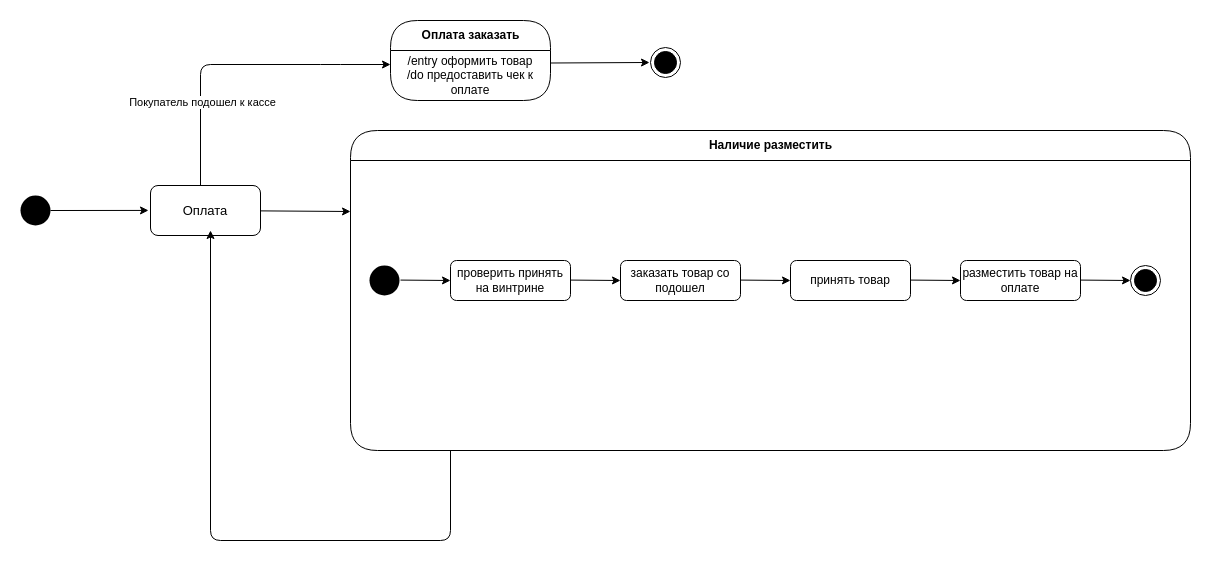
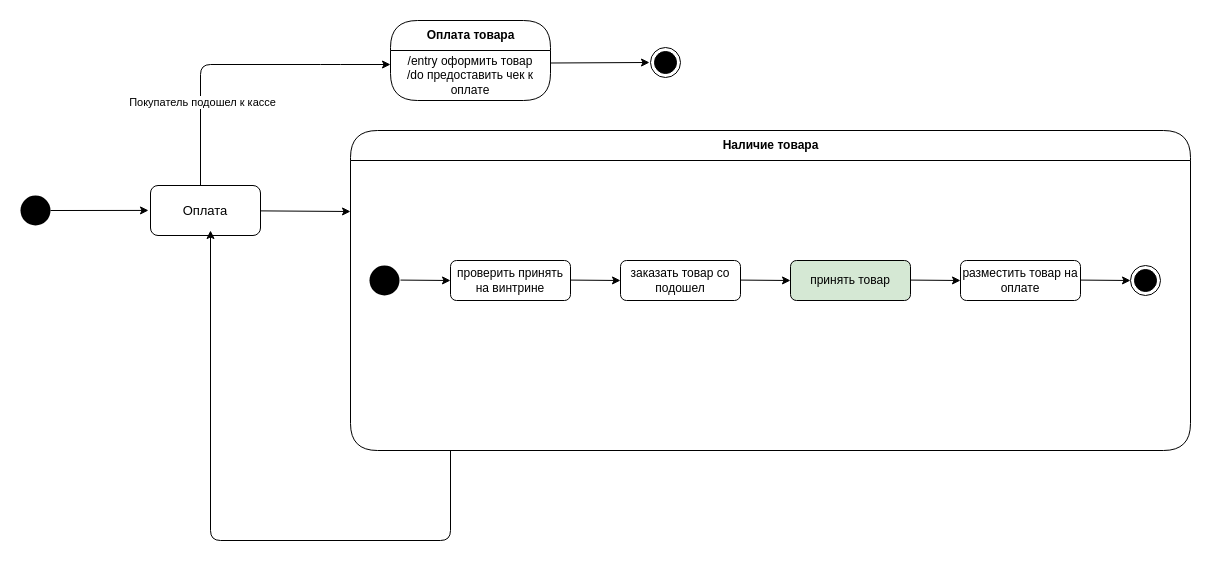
- <mxCell id="5" value="Оплата заказать" style="swimlane;html=1;fontStyle=1;align=center;verticalAlign=middle;childLayout=stackLayout;horizontal=1;startSize=30;horizontalStack=0;resizeParent=0;resizeLast=1;container=0;fontColor=#000000;collapsible=0;rounded=1;arcSize=30;swimlaneFillColor=none;dropTarget=0;fillColor=none;" parent="1" vertex="1"><mxGeometry x="390" y="20" width="160" height="80" as="geometry" /></mxCell>
+ <mxCell id="5" value="Оплата товара" style="swimlane;html=1;fontStyle=1;align=center;verticalAlign=middle;childLayout=stackLayout;horizontal=1;startSize=30;horizontalStack=0;resizeParent=0;resizeLast=1;container=0;fontColor=#000000;collapsible=0;rounded=1;arcSize=30;swimlaneFillColor=none;dropTarget=0;fillColor=none;" parent="1" vertex="1"><mxGeometry x="390" y="20" width="160" height="80" as="geometry" /></mxCell>
- <mxCell id="11" value="Наличие разместить" style="swimlane;html=1;fontStyle=1;align=center;verticalAlign=middle;childLayout=stackLayout;horizontal=1;startSize=30;horizontalStack=0;resizeParent=0;resizeLast=1;container=0;fontColor=#000000;collapsible=0;rounded=1;arcSize=30;swimlaneFillColor=none;dropTarget=0;fillColor=none;" vertex="1" parent="1"><mxGeometry x="350" y="130" width="840" height="320" as="geometry" /></mxCell>
+ <mxCell id="11" value="Наличие товара" style="swimlane;html=1;fontStyle=1;align=center;verticalAlign=middle;childLayout=stackLayout;horizontal=1;startSize=30;horizontalStack=0;resizeParent=0;resizeLast=1;container=0;fontColor=#000000;collapsible=0;rounded=1;arcSize=30;swimlaneFillColor=none;dropTarget=0;fillColor=none;" vertex="1" parent="1"><mxGeometry x="350" y="130" width="840" height="320" as="geometry" /></mxCell>
- <mxCell id="18" value="принять товар" style="rounded=1;whiteSpace=wrap;html=1;" vertex="1" parent="1"><mxGeometry x="790" y="260" width="120" height="40" as="geometry" /></mxCell>
+ <mxCell id="18" value="принять товар" style="rounded=1;whiteSpace=wrap;html=1;fillColor=#d5e8d4;" vertex="1" parent="1"><mxGeometry x="790" y="260" width="120" height="40" as="geometry" /></mxCell>
